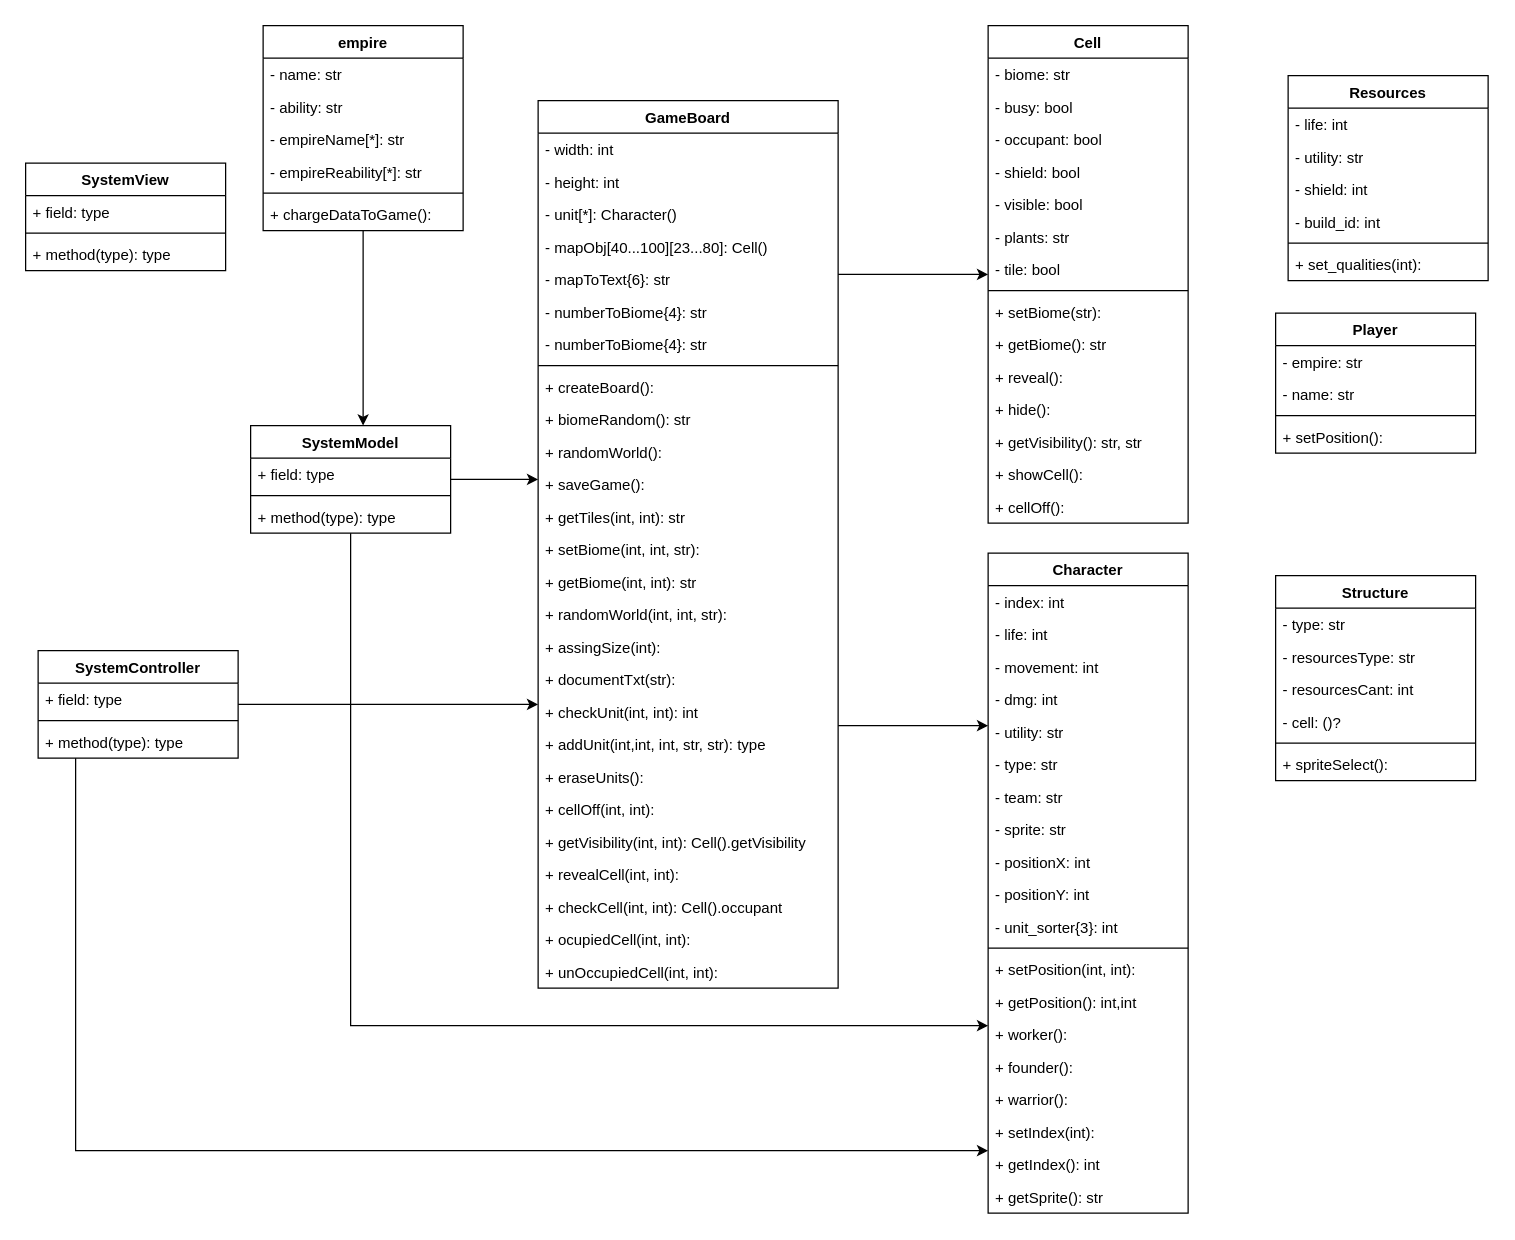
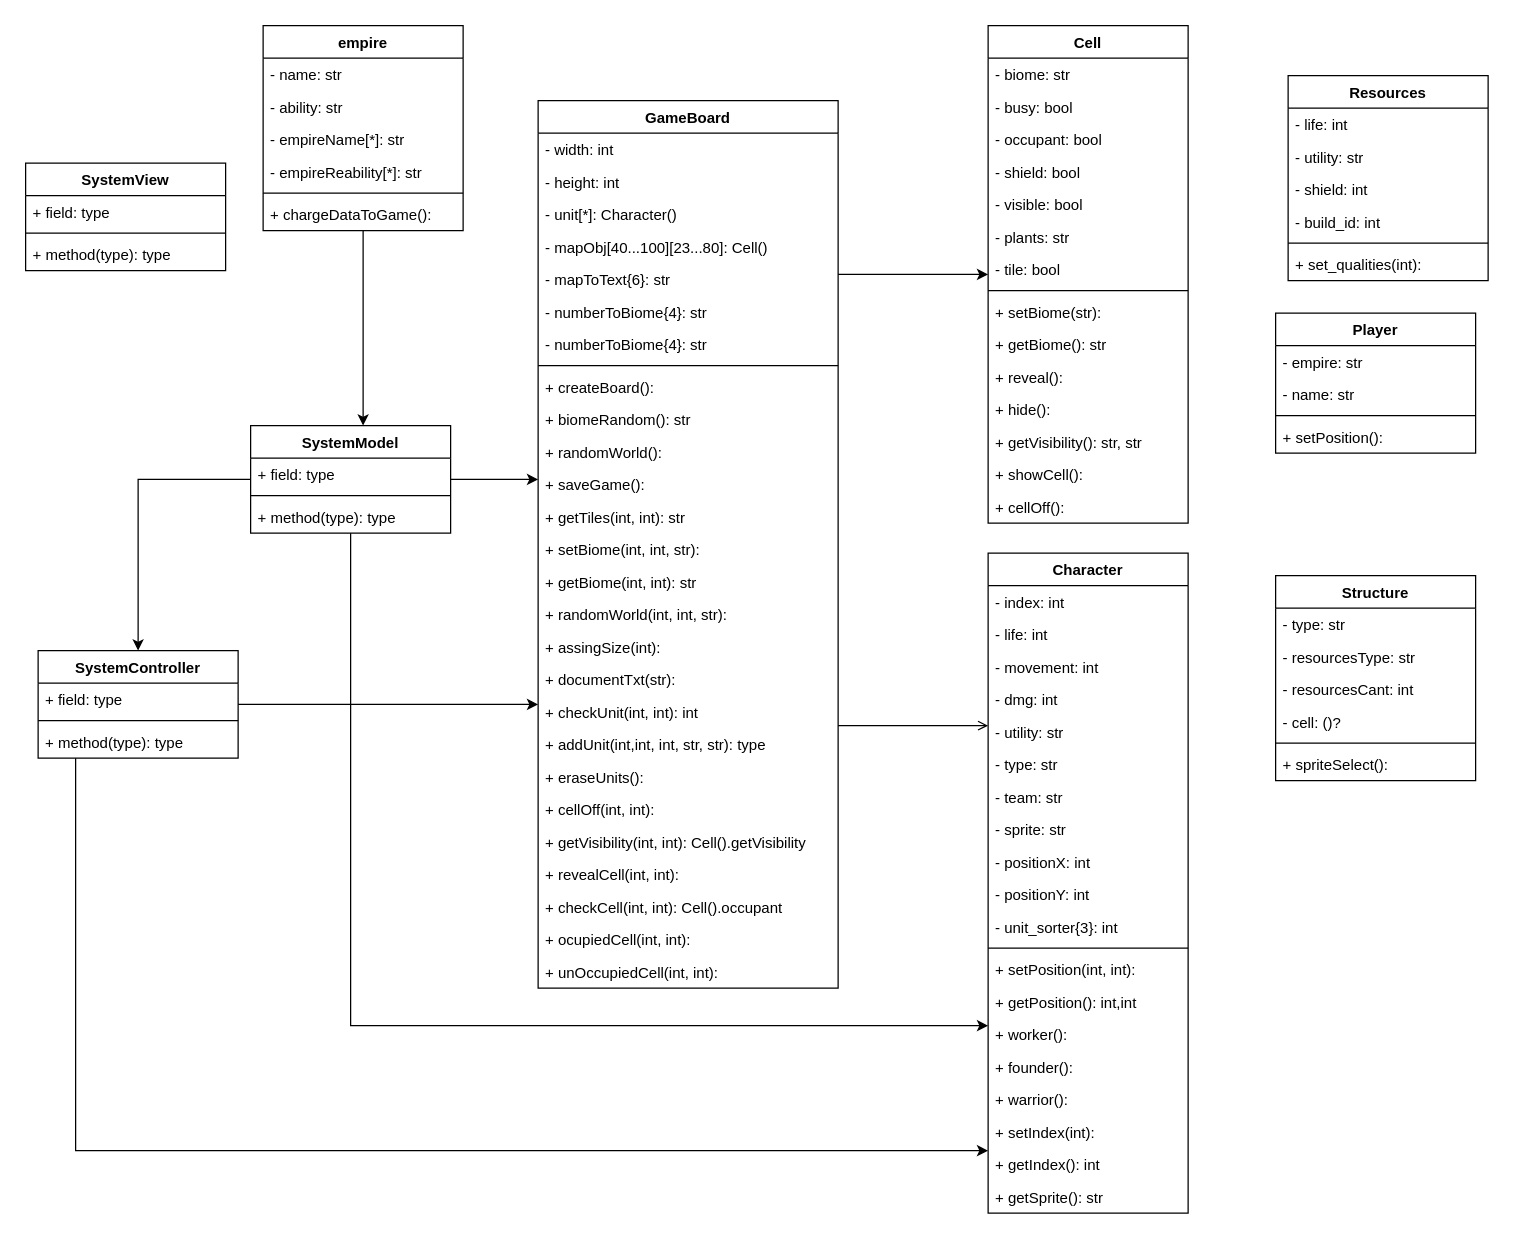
+ <mxCell id="110" style="edgeStyle=orthogonalEdgeStyle;rounded=0;orthogonalLoop=1;jettySize=auto;html=1;" edge="1" parent="1" source="40" target="31"><mxGeometry relative="1" as="geometry"><Array as="points"><mxPoint x="110" y="383" /></Array></mxGeometry></mxCell>
- <mxCell id="109" style="edgeStyle=orthogonalEdgeStyle;rounded=0;orthogonalLoop=1;jettySize=auto;html=1;" edge="1" parent="1" source="44" target="9"><mxGeometry relative="1" as="geometry"><Array as="points"><mxPoint x="720" y="580" /><mxPoint x="720" y="580" /></Array></mxGeometry></mxCell>
+ <mxCell id="109" style="edgeStyle=orthogonalEdgeStyle;rounded=0;orthogonalLoop=1;jettySize=auto;html=1;endArrow=open;" edge="1" parent="1" source="44" target="9"><mxGeometry relative="1" as="geometry"><Array as="points"><mxPoint x="720" y="580" /><mxPoint x="720" y="580" /></Array></mxGeometry></mxCell>
